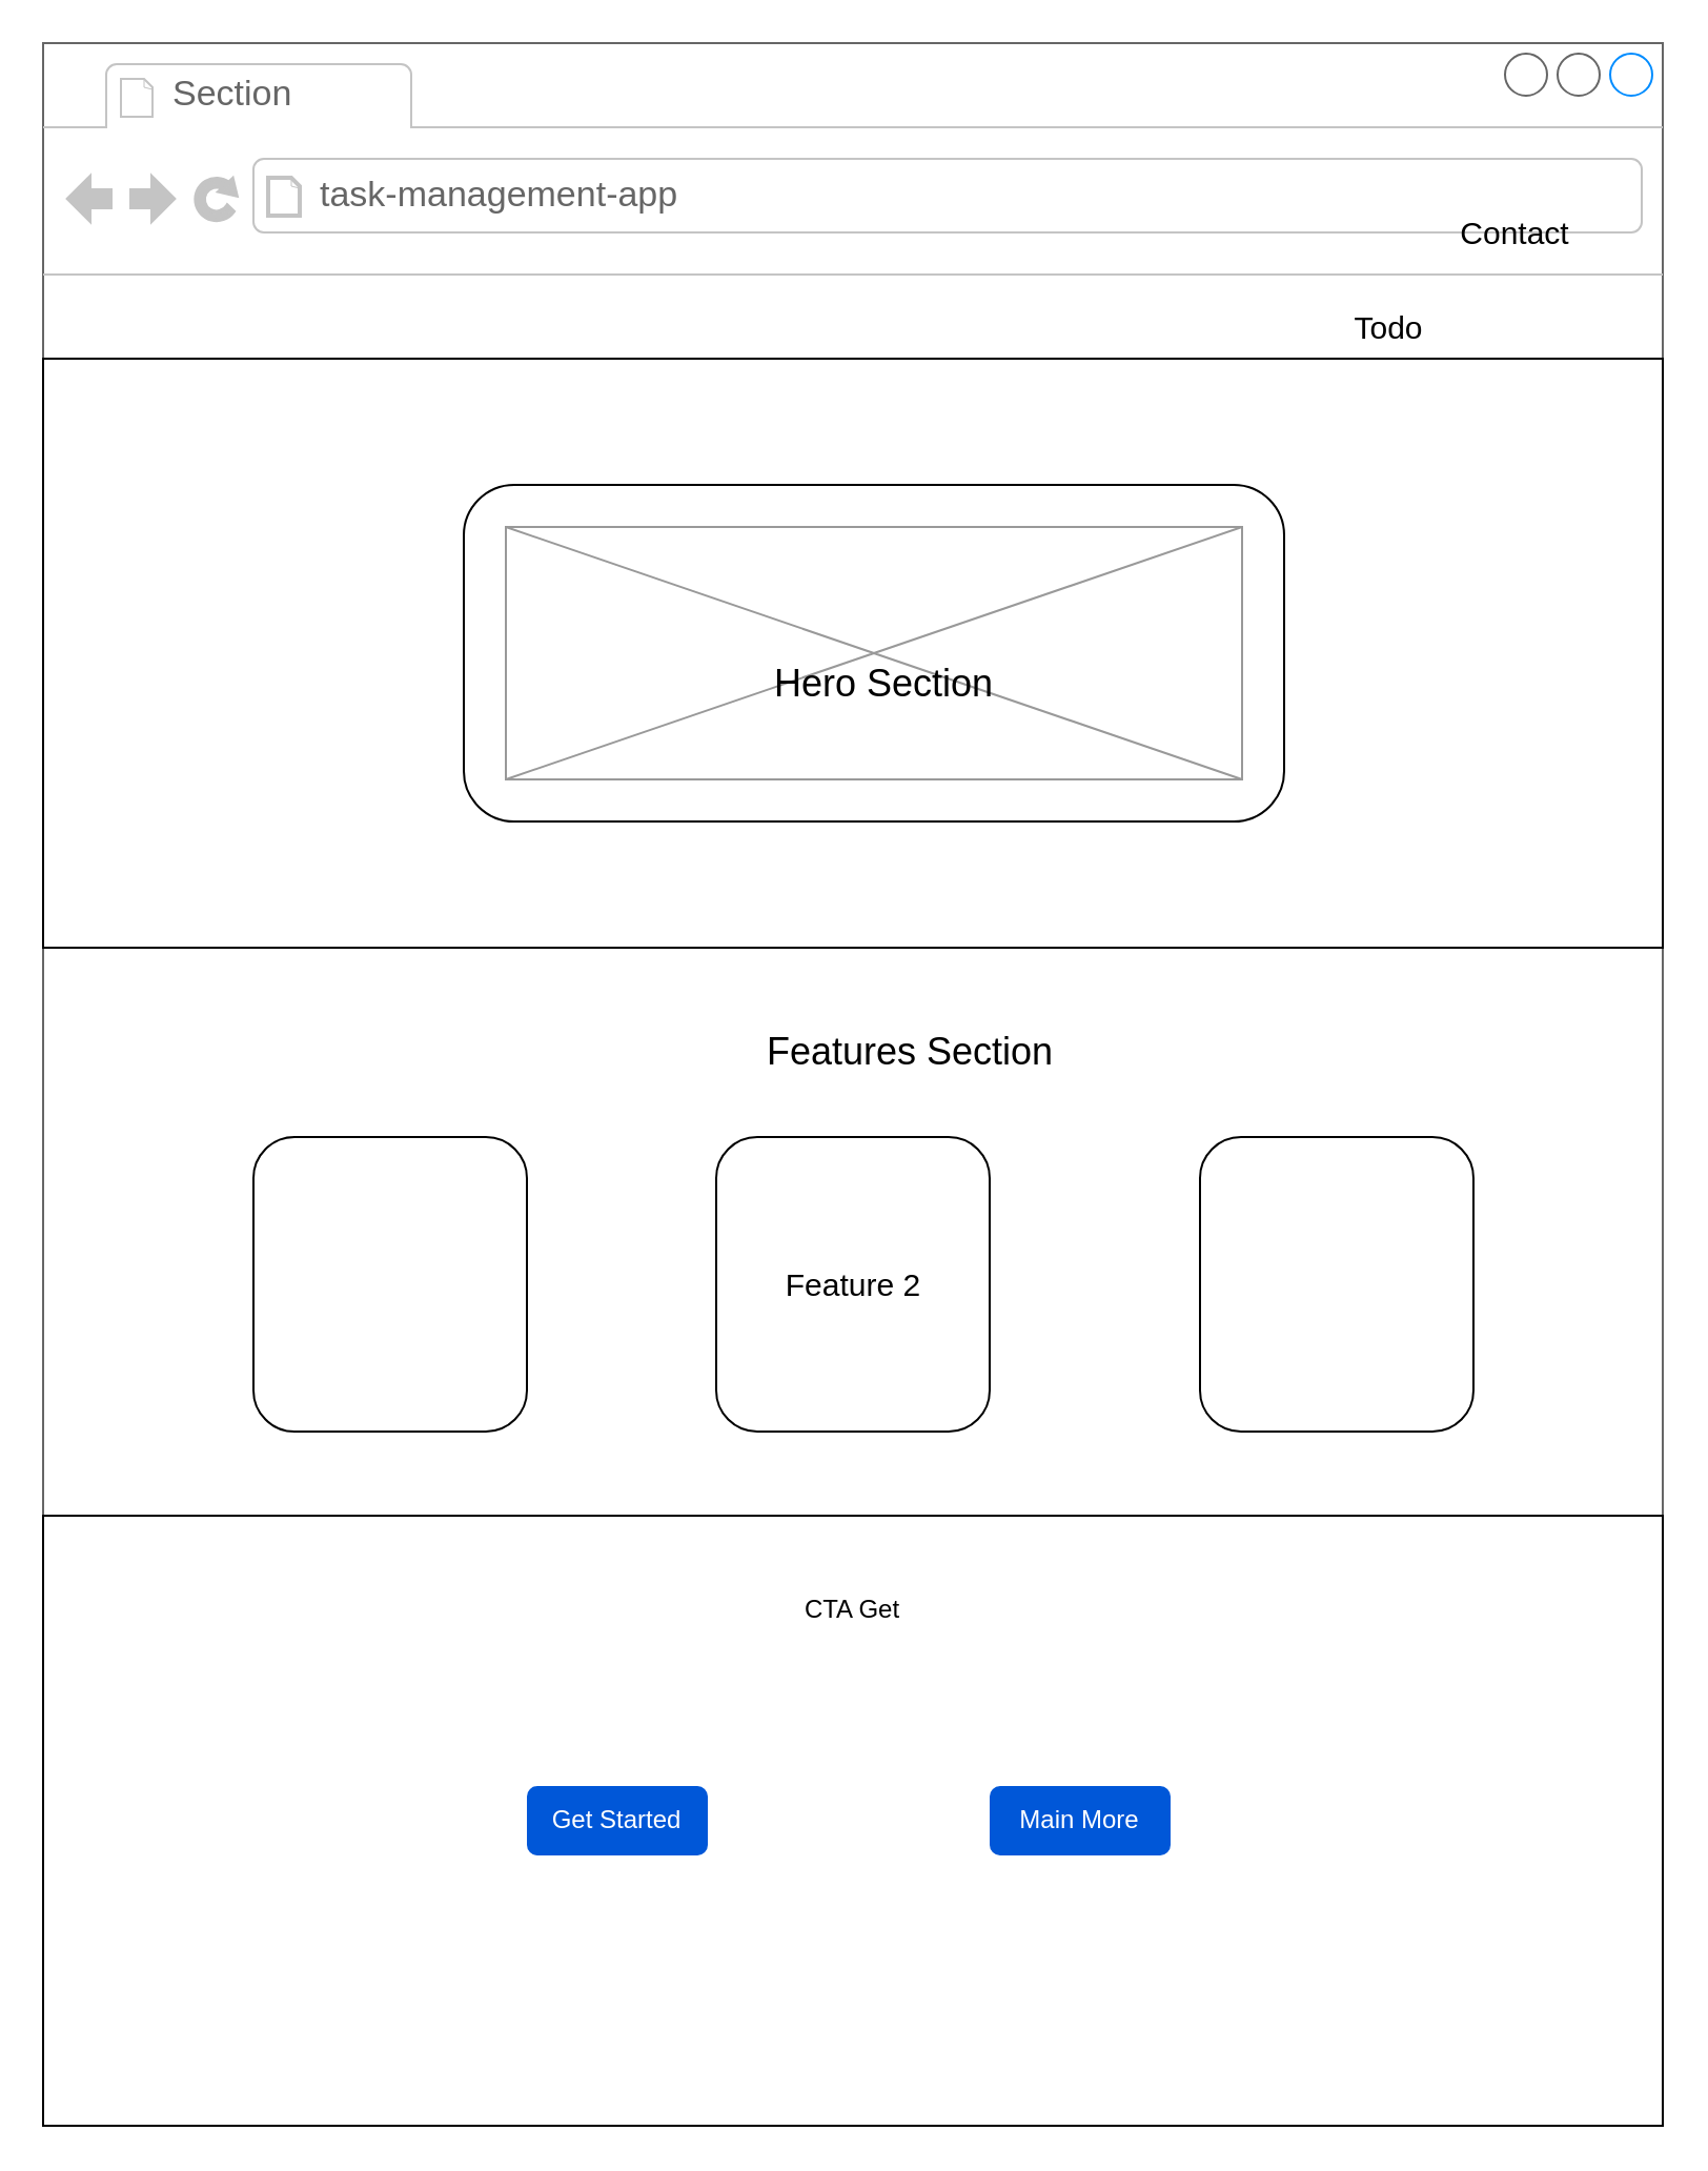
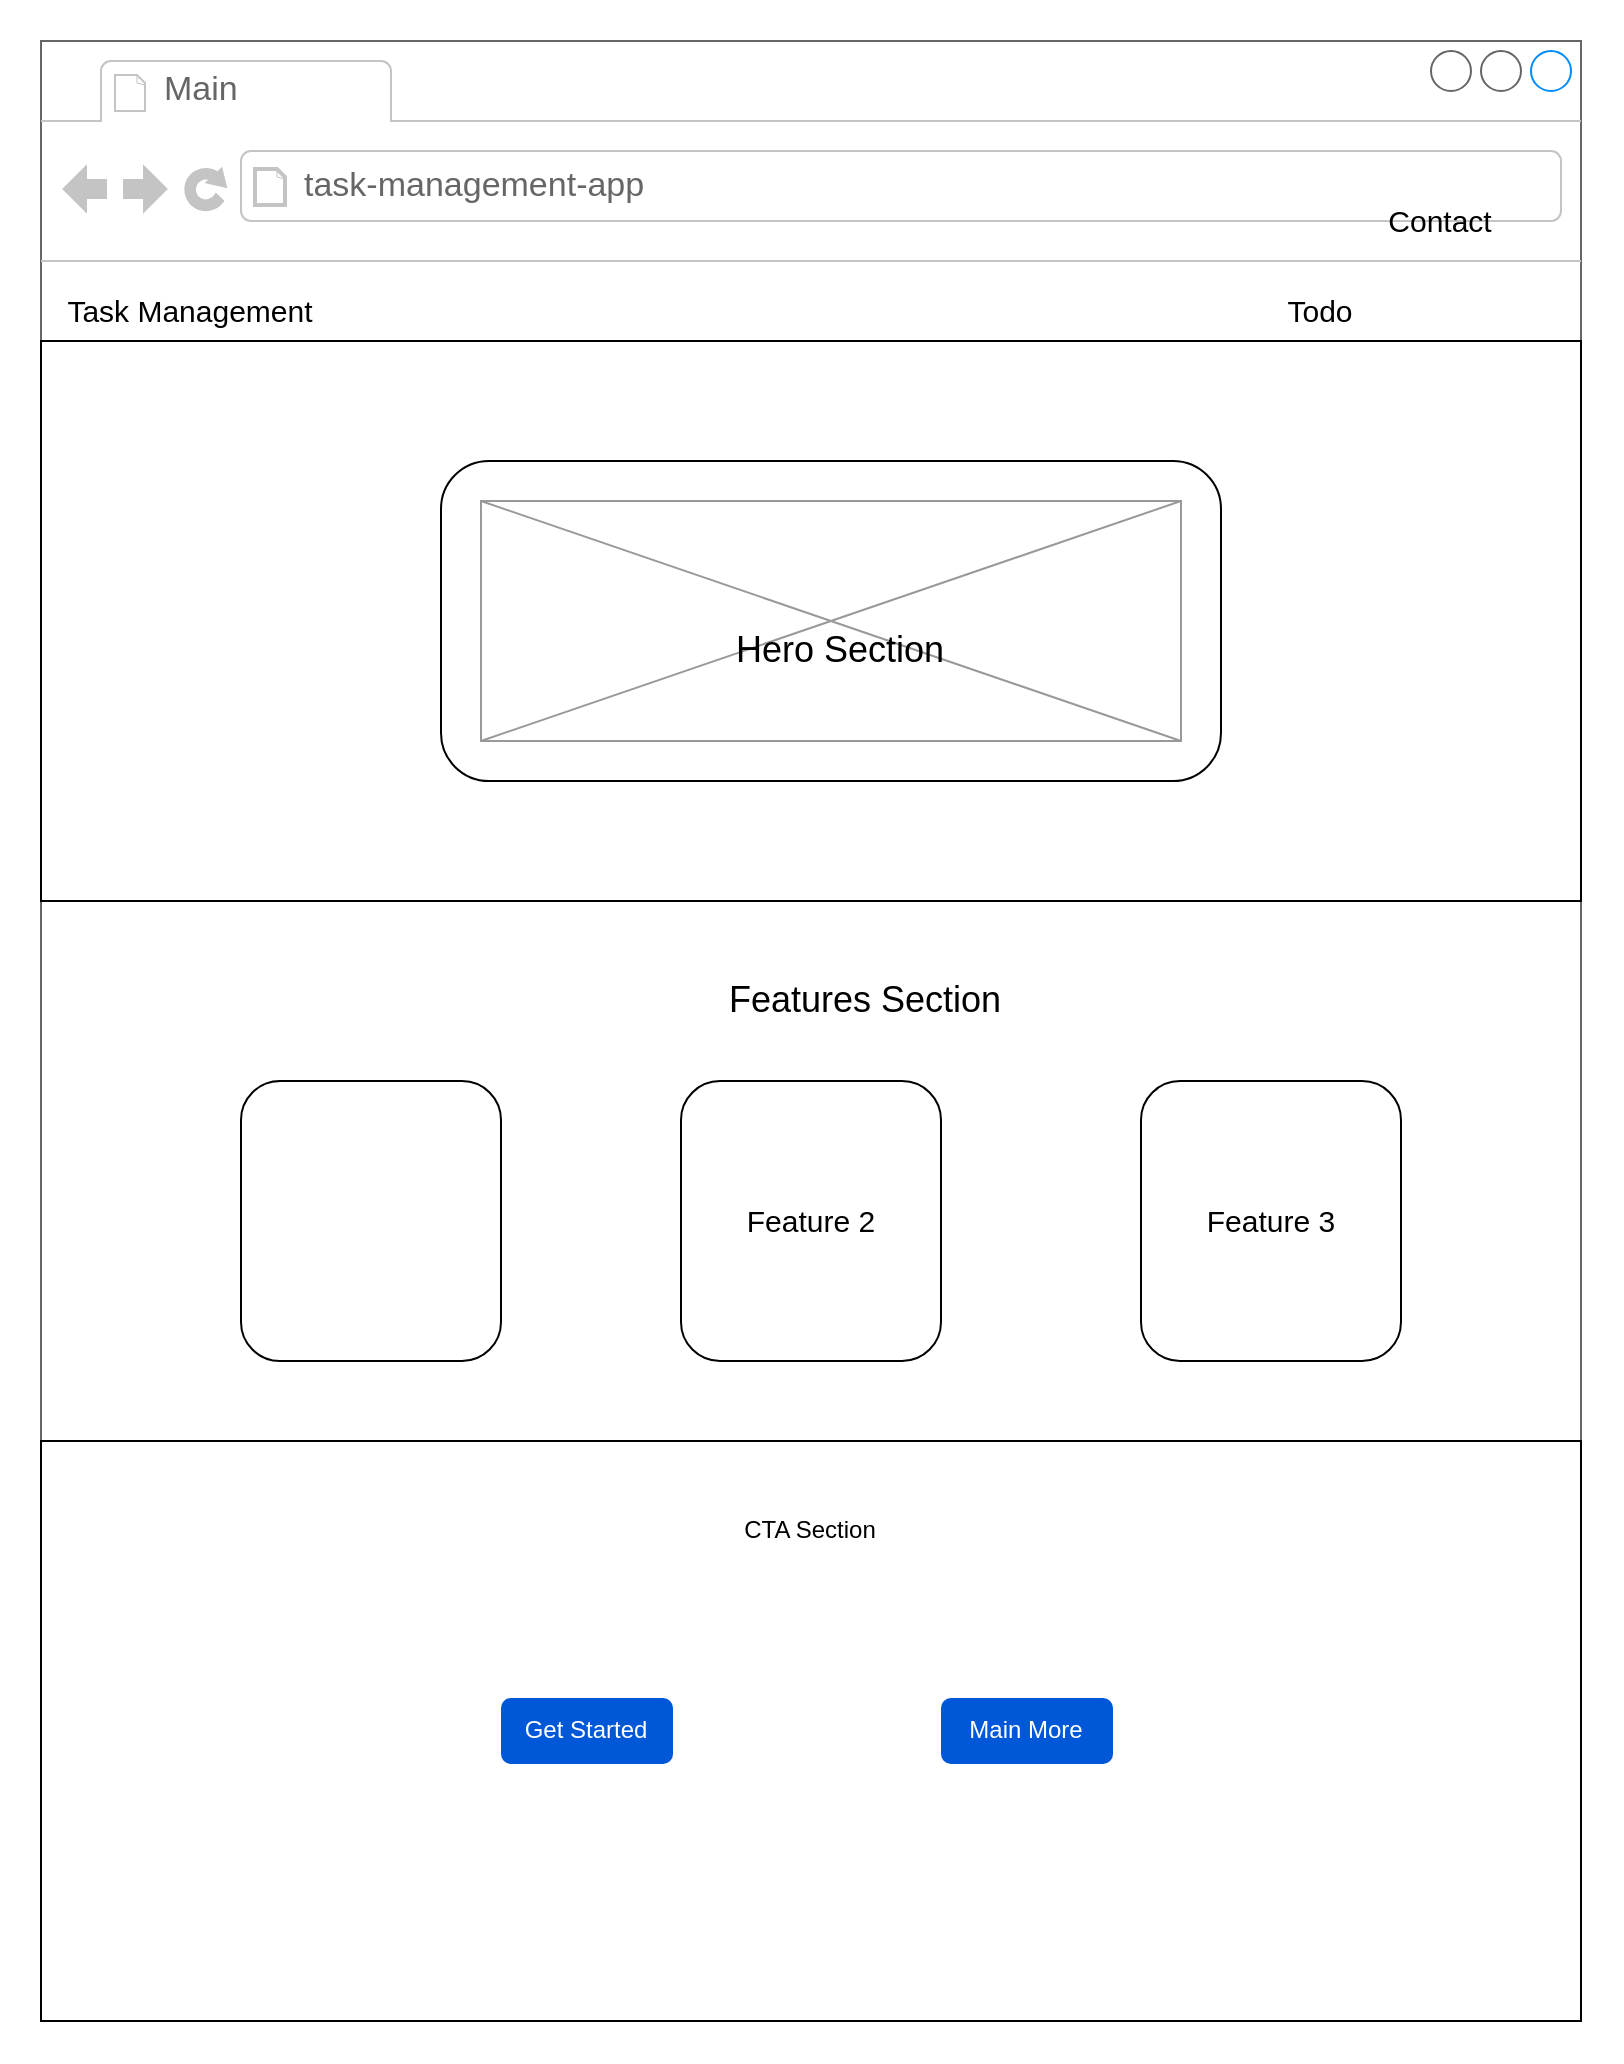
- <mxCell id="3" value="Section" style="strokeWidth=1;shadow=0;dashed=0;align=center;html=1;shape=mxgraph.mockup.containers.anchor;fontSize=17;fontColor=#666666;align=left;whiteSpace=wrap;" vertex="1" parent="2"><mxGeometry x="60" y="12" width="110" height="26" as="geometry" /></mxCell>
+ <mxCell id="3" value="Main" style="strokeWidth=1;shadow=0;dashed=0;align=center;html=1;shape=mxgraph.mockup.containers.anchor;fontSize=17;fontColor=#666666;align=left;whiteSpace=wrap;" vertex="1" parent="2"><mxGeometry x="60" y="12" width="110" height="26" as="geometry" /></mxCell>
+ <mxCell id="15" value="&lt;font style=&quot;font-size: 15px;&quot;&gt;Task Management&lt;/font&gt;" style="text;html=1;align=center;verticalAlign=middle;whiteSpace=wrap;rounded=0;" vertex="1" parent="2"><mxGeometry x="10" y="120" width="130" height="30" as="geometry" /></mxCell>
+ <mxCell id="14" value="&lt;font style=&quot;font-size: 15px;&quot;&gt;Feature 3&lt;/font&gt;" style="text;html=1;align=center;verticalAlign=middle;whiteSpace=wrap;rounded=0;" vertex="1" parent="2"><mxGeometry x="567.5" y="565" width="95" height="50" as="geometry" /></mxCell>
- <mxCell id="19" value="CTA Get" style="text;html=1;align=center;verticalAlign=middle;whiteSpace=wrap;rounded=0;" vertex="1" parent="1"><mxGeometry x="355" y="740" width="100" height="50" as="geometry" /></mxCell>
+ <mxCell id="19" value="CTA Section" style="text;html=1;align=center;verticalAlign=middle;whiteSpace=wrap;rounded=0;" vertex="1" parent="1"><mxGeometry x="355" y="740" width="100" height="50" as="geometry" /></mxCell>
